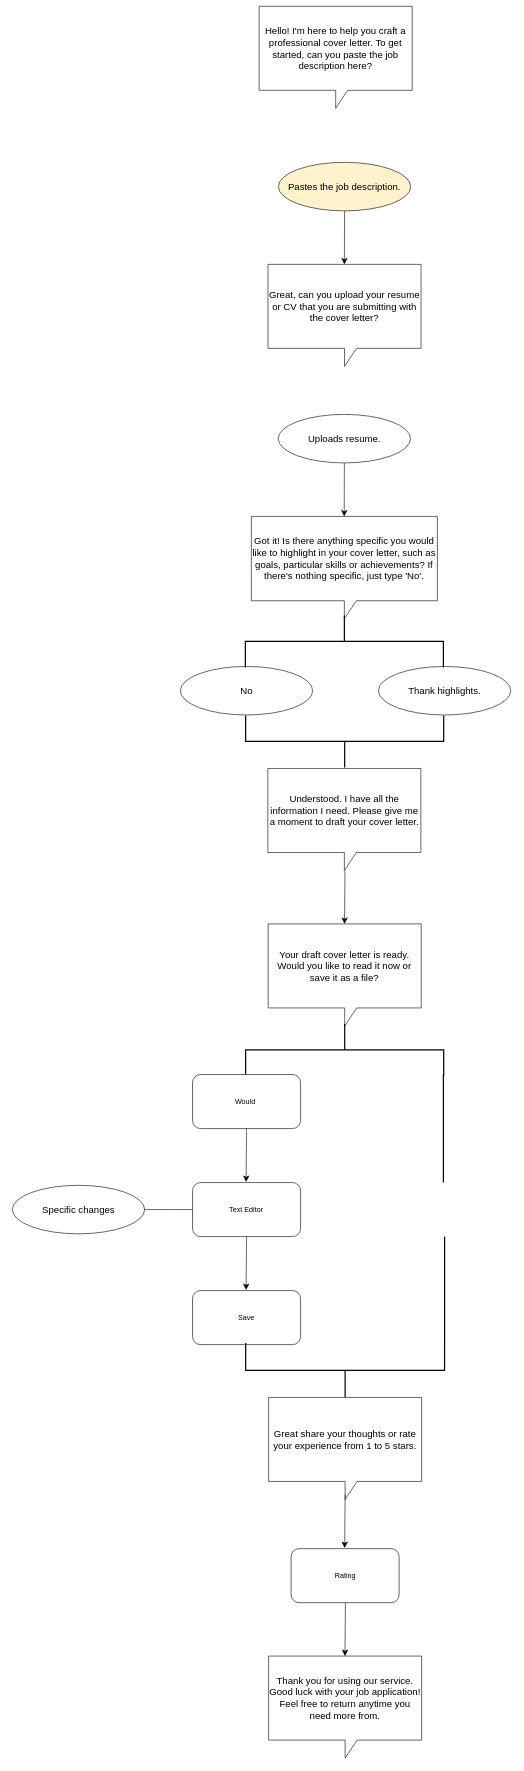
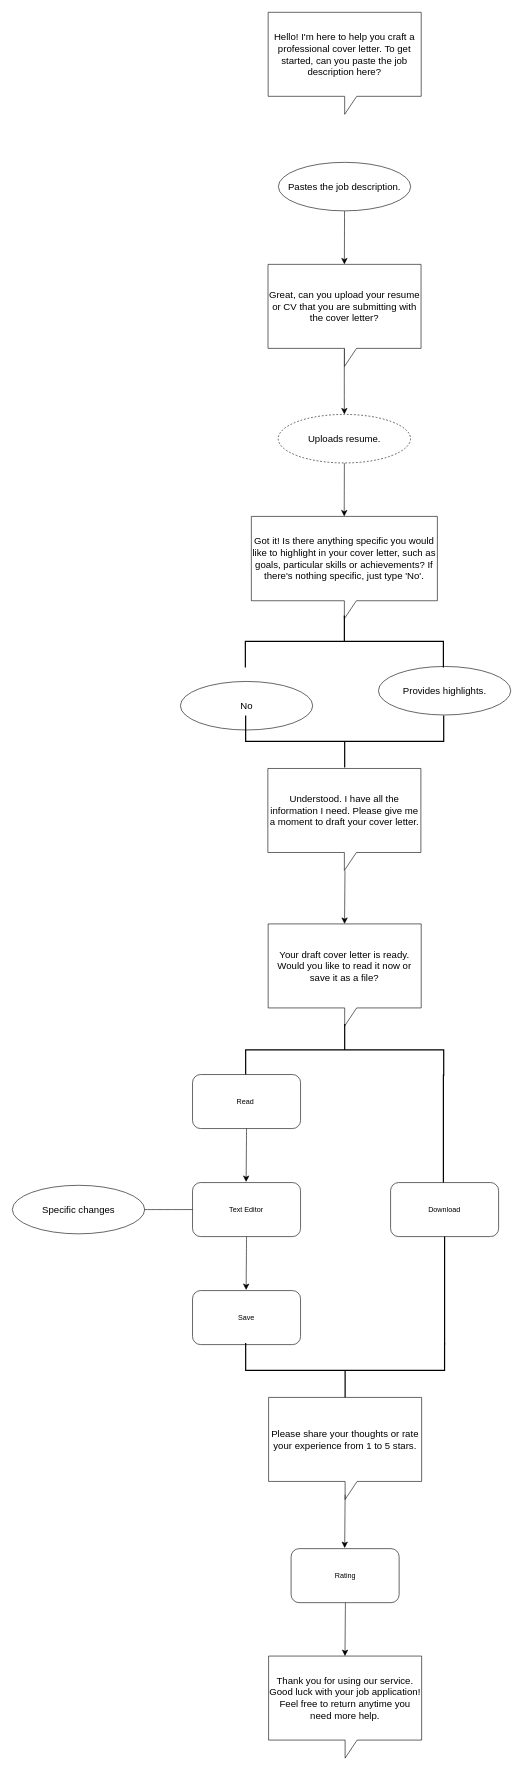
- <mxCell id="9" value="&lt;span style=&quot;text-align: start;&quot;&gt;&lt;font size=&quot;3&quot;&gt;Hello! I'm here to help you craft a professional cover letter. To get started, can you paste the job description here?&lt;/font&gt;&lt;/span&gt;" style="shape=callout;whiteSpace=wrap;html=1;perimeter=calloutPerimeter;" vertex="1" parent="1"><mxGeometry x="431.28" y="10" width="255" height="170" as="geometry" /></mxCell>
+ <mxCell id="9" value="&lt;span style=&quot;text-align: start;&quot;&gt;&lt;font size=&quot;3&quot;&gt;Hello! I'm here to help you craft a professional cover letter. To get started, can you paste the job description here?&lt;/font&gt;&lt;/span&gt;" style="shape=callout;whiteSpace=wrap;html=1;perimeter=calloutPerimeter;" vertex="1" parent="1"><mxGeometry x="446.28" y="20" width="255" height="170" as="geometry" /></mxCell>
- <mxCell id="11" value="&lt;span style=&quot;text-align: start; font-size: medium;&quot;&gt;Pastes the job description.&lt;/span&gt;" style="ellipse;whiteSpace=wrap;html=1;fillColor=#fff2cc;" vertex="1" parent="1"><mxGeometry x="463.28" y="270" width="220.5" height="80.89" as="geometry" /></mxCell>
+ <mxCell id="11" value="&lt;span style=&quot;text-align: start; font-size: medium;&quot;&gt;Pastes the job description.&lt;/span&gt;" style="ellipse;whiteSpace=wrap;html=1;" vertex="1" parent="1"><mxGeometry x="463.28" y="270" width="220.5" height="80.89" as="geometry" /></mxCell>
+ <mxCell id="2" value="" style="edgeStyle=none;curved=1;rounded=0;orthogonalLoop=1;jettySize=auto;html=1;fontSize=12;startSize=8;endSize=8;" edge="1" parent="1" source="3" target="5"><mxGeometry relative="1" as="geometry"><Array as="points"><mxPoint x="573" y="640" /></Array></mxGeometry></mxCell>
- <mxCell id="5" value="&lt;span style=&quot;text-align: start; font-size: medium;&quot;&gt;Uploads resume.&lt;/span&gt;" style="ellipse;whiteSpace=wrap;html=1;" vertex="1" parent="1"><mxGeometry x="463" y="690" width="220.5" height="80.89" as="geometry" /></mxCell>
+ <mxCell id="5" value="&lt;span style=&quot;text-align: start; font-size: medium;&quot;&gt;Uploads resume.&lt;/span&gt;" style="ellipse;whiteSpace=wrap;html=1;dashed=1;" vertex="1" parent="1"><mxGeometry x="463" y="690" width="220.5" height="80.89" as="geometry" /></mxCell>
- <mxCell id="8" value="&lt;div style=&quot;text-align: start;&quot;&gt;&lt;font size=&quot;3&quot;&gt;Thank highlights.&lt;/font&gt;&lt;/div&gt;" style="ellipse;whiteSpace=wrap;html=1;" vertex="1" parent="1"><mxGeometry x="630" y="1110" width="220.5" height="80.89" as="geometry" /></mxCell>
+ <mxCell id="8" value="&lt;div style=&quot;text-align: start;&quot;&gt;&lt;font size=&quot;3&quot;&gt;Provides highlights.&lt;/font&gt;&lt;/div&gt;" style="ellipse;whiteSpace=wrap;html=1;" vertex="1" parent="1"><mxGeometry x="630" y="1110" width="220.5" height="80.89" as="geometry" /></mxCell>
- <mxCell id="7" value="&lt;span style=&quot;text-align: start; font-size: medium;&quot;&gt;No&lt;/span&gt;" style="ellipse;whiteSpace=wrap;html=1;" vertex="1" parent="1"><mxGeometry x="300" y="1110" width="220.5" height="80.89" as="geometry" /></mxCell>
+ <mxCell id="7" value="&lt;span style=&quot;text-align: start; font-size: medium;&quot;&gt;No&lt;/span&gt;" style="ellipse;whiteSpace=wrap;html=1;" vertex="1" parent="1"><mxGeometry x="300" y="1135" width="220.5" height="80.89" as="geometry" /></mxCell>
- <mxCell id="19" value="Would&amp;nbsp;" style="rounded=1;whiteSpace=wrap;html=1;" vertex="1" parent="1"><mxGeometry x="320.25" y="1790" width="180" height="90" as="geometry" /></mxCell>
+ <mxCell id="19" value="Read&amp;nbsp;" style="rounded=1;whiteSpace=wrap;html=1;" vertex="1" parent="1"><mxGeometry x="320.25" y="1790" width="180" height="90" as="geometry" /></mxCell>
+ <mxCell id="20" value="Download" style="rounded=1;whiteSpace=wrap;html=1;" vertex="1" parent="1"><mxGeometry x="650.25" y="1970" width="180" height="90" as="geometry" /></mxCell>
- <mxCell id="30" value="&lt;span style=&quot;text-align: start; font-size: medium;&quot;&gt;Great share your thoughts or rate your experience from 1 to 5 stars.&lt;/span&gt;" style="shape=callout;whiteSpace=wrap;html=1;perimeter=calloutPerimeter;" vertex="1" parent="1"><mxGeometry x="447" y="2328" width="255" height="170" as="geometry" /></mxCell>
+ <mxCell id="30" value="&lt;span style=&quot;text-align: start; font-size: medium;&quot;&gt;Please share your thoughts or rate your experience from 1 to 5 stars.&lt;/span&gt;" style="shape=callout;whiteSpace=wrap;html=1;perimeter=calloutPerimeter;" vertex="1" parent="1"><mxGeometry x="447" y="2328" width="255" height="170" as="geometry" /></mxCell>
- <mxCell id="33" value="&lt;span style=&quot;text-align: start; font-size: medium;&quot;&gt;Thank you for using our service. Good luck with your job application! Feel free to return anytime you need more from.&lt;/span&gt;" style="shape=callout;whiteSpace=wrap;html=1;perimeter=calloutPerimeter;" vertex="1" parent="1"><mxGeometry x="447" y="2759" width="255" height="170" as="geometry" /></mxCell>
+ <mxCell id="33" value="&lt;span style=&quot;text-align: start; font-size: medium;&quot;&gt;Thank you for using our service. Good luck with your job application! Feel free to return anytime you need more help.&lt;/span&gt;" style="shape=callout;whiteSpace=wrap;html=1;perimeter=calloutPerimeter;" vertex="1" parent="1"><mxGeometry x="447" y="2759" width="255" height="170" as="geometry" /></mxCell>
